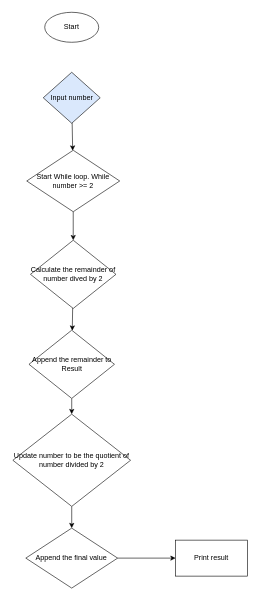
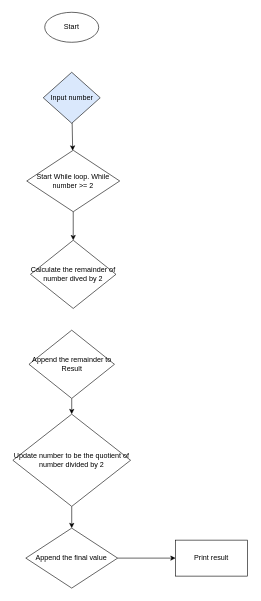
- <mxCell id="7" value="" style="edgeStyle=none;html=1;" edge="1" parent="1" source="8" target="10"><mxGeometry relative="1" as="geometry" /></mxCell>
